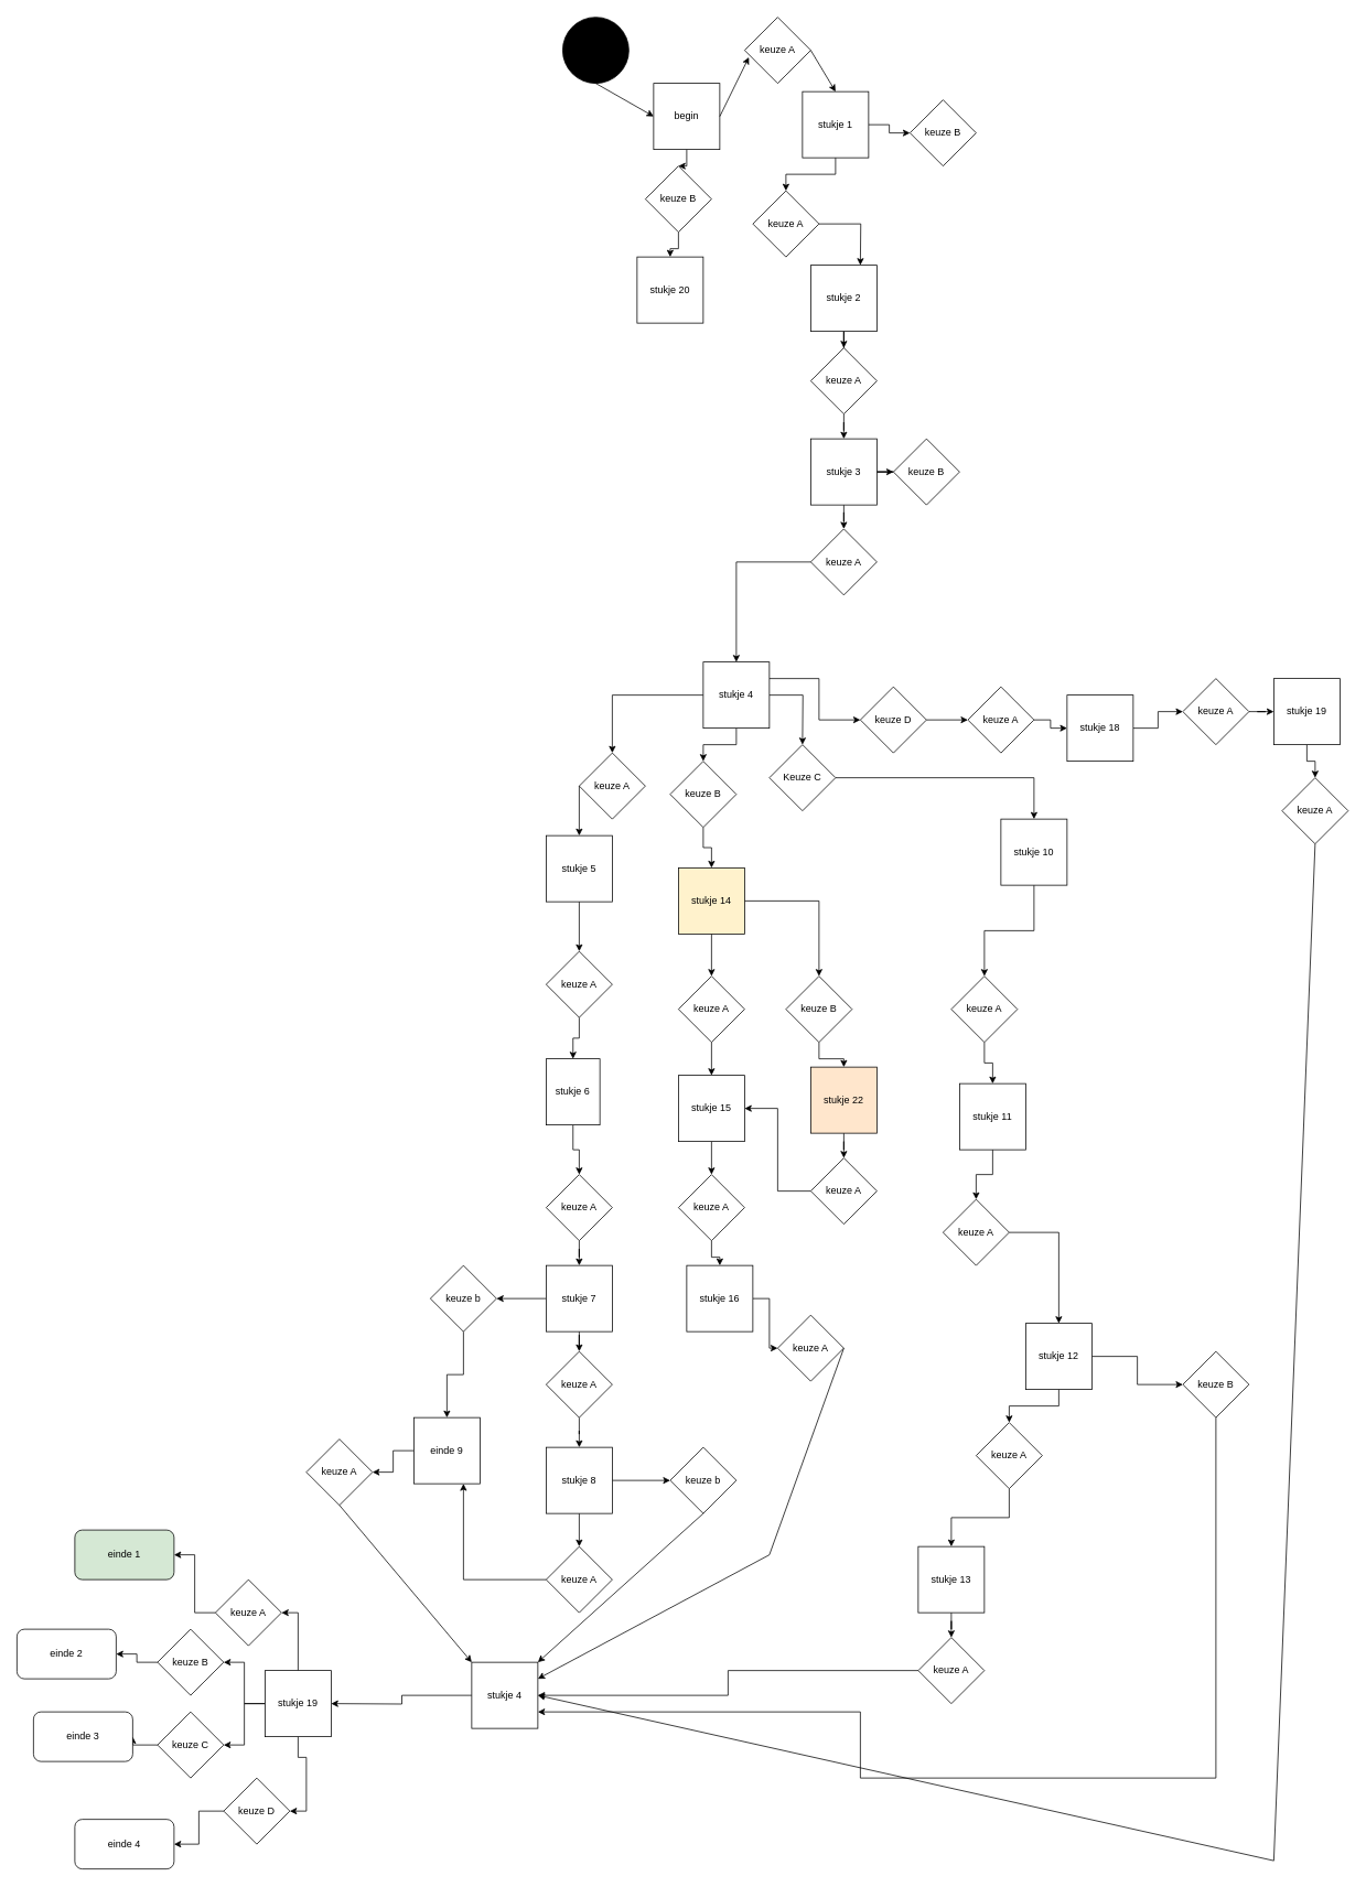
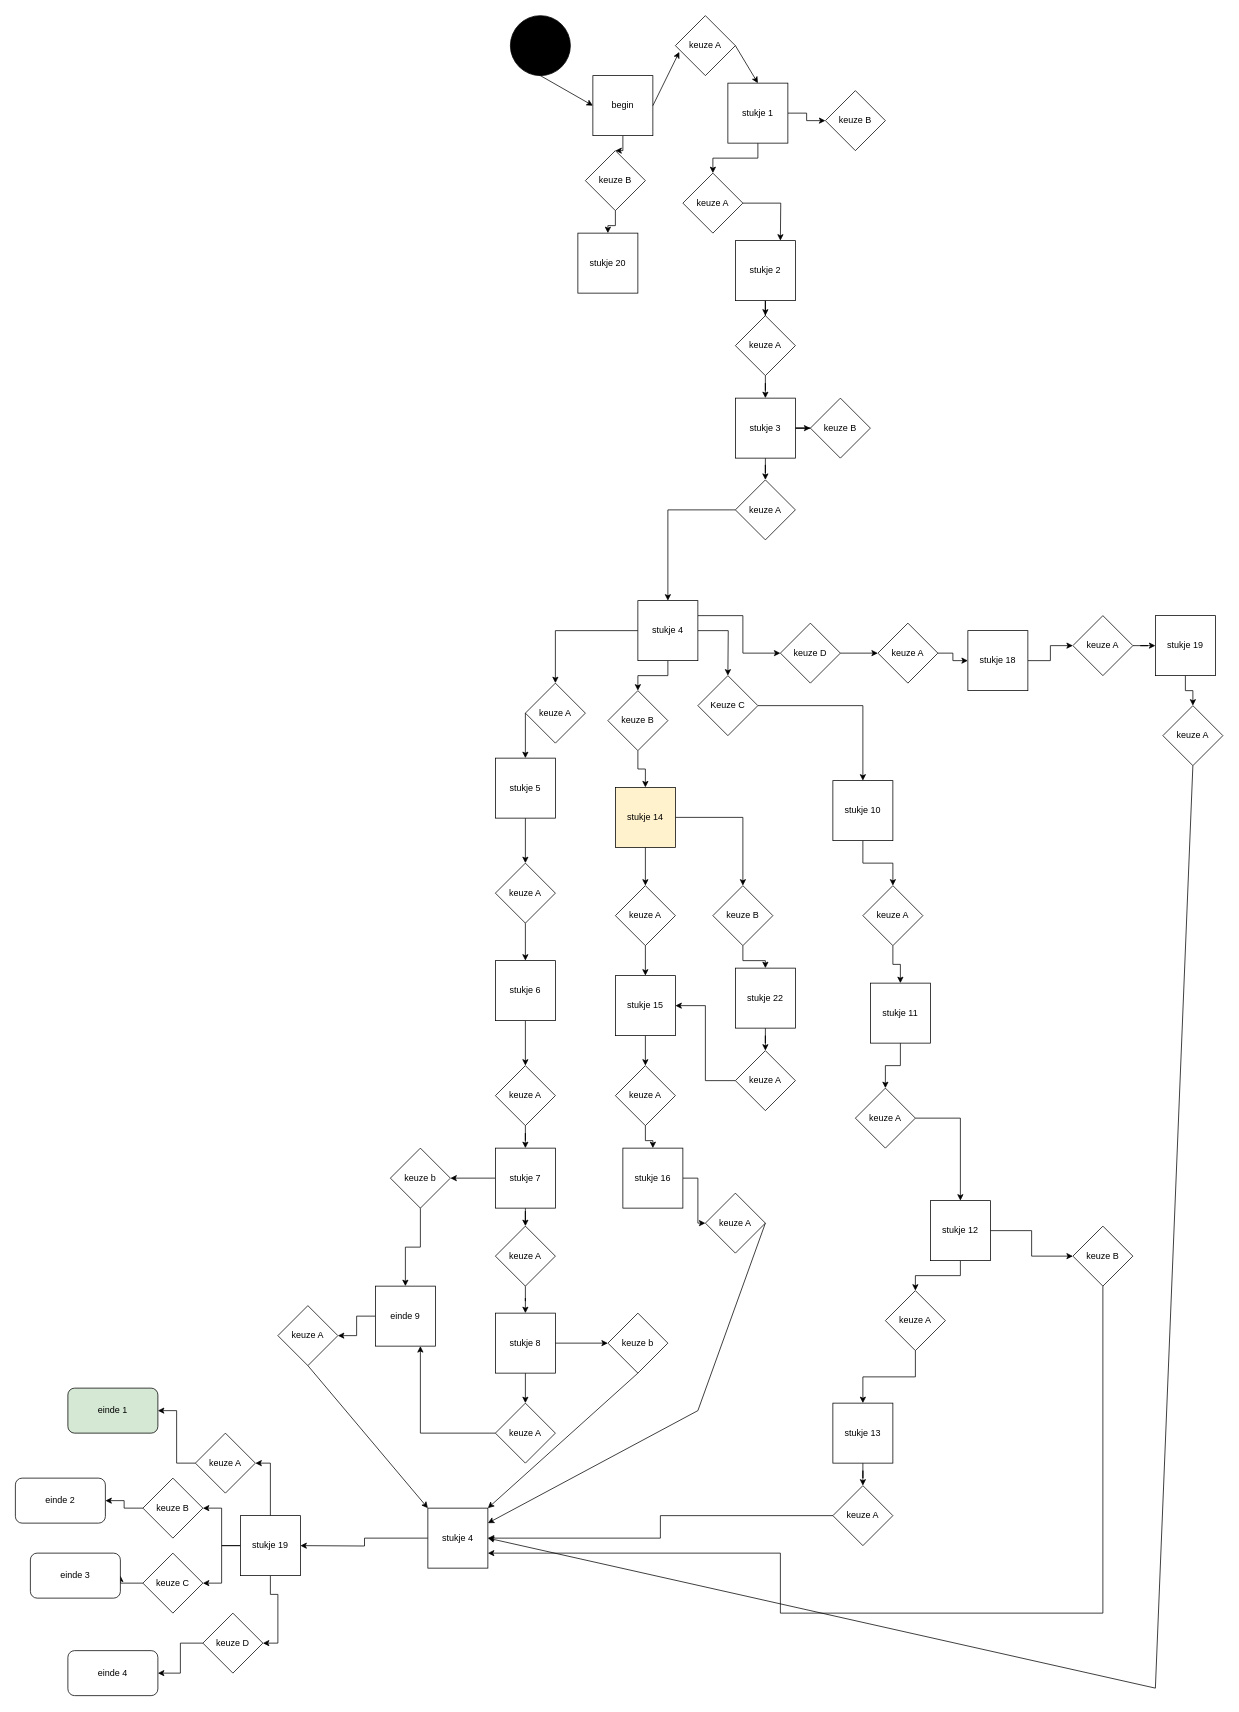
- <mxCell id="70" value="stukje 10" style="whiteSpace=wrap;html=1;aspect=fixed;" vertex="1" parent="1"><mxGeometry x="1210" y="990" width="80" height="80" as="geometry" /></mxCell>
+ <mxCell id="70" value="stukje 10" style="whiteSpace=wrap;html=1;aspect=fixed;" vertex="1" parent="1"><mxGeometry x="1110" y="1040" width="80" height="80" as="geometry" /></mxCell>
- <mxCell id="46" value="stukje 6" style="whiteSpace=wrap;html=1;aspect=fixed;" vertex="1" parent="1"><mxGeometry x="660" y="1280" width="65" height="80" as="geometry" /></mxCell>
+ <mxCell id="46" value="stukje 6" style="whiteSpace=wrap;html=1;aspect=fixed;" vertex="1" parent="1"><mxGeometry x="660" y="1280" width="80" height="80" as="geometry" /></mxCell>
- <mxCell id="98" value="stukje 22" style="whiteSpace=wrap;html=1;aspect=fixed;fillColor=#ffe6cc;" vertex="1" parent="1"><mxGeometry x="980" y="1290" width="80" height="80" as="geometry" /></mxCell>
+ <mxCell id="98" value="stukje 22" style="whiteSpace=wrap;html=1;aspect=fixed;" vertex="1" parent="1"><mxGeometry x="980" y="1290" width="80" height="80" as="geometry" /></mxCell>
